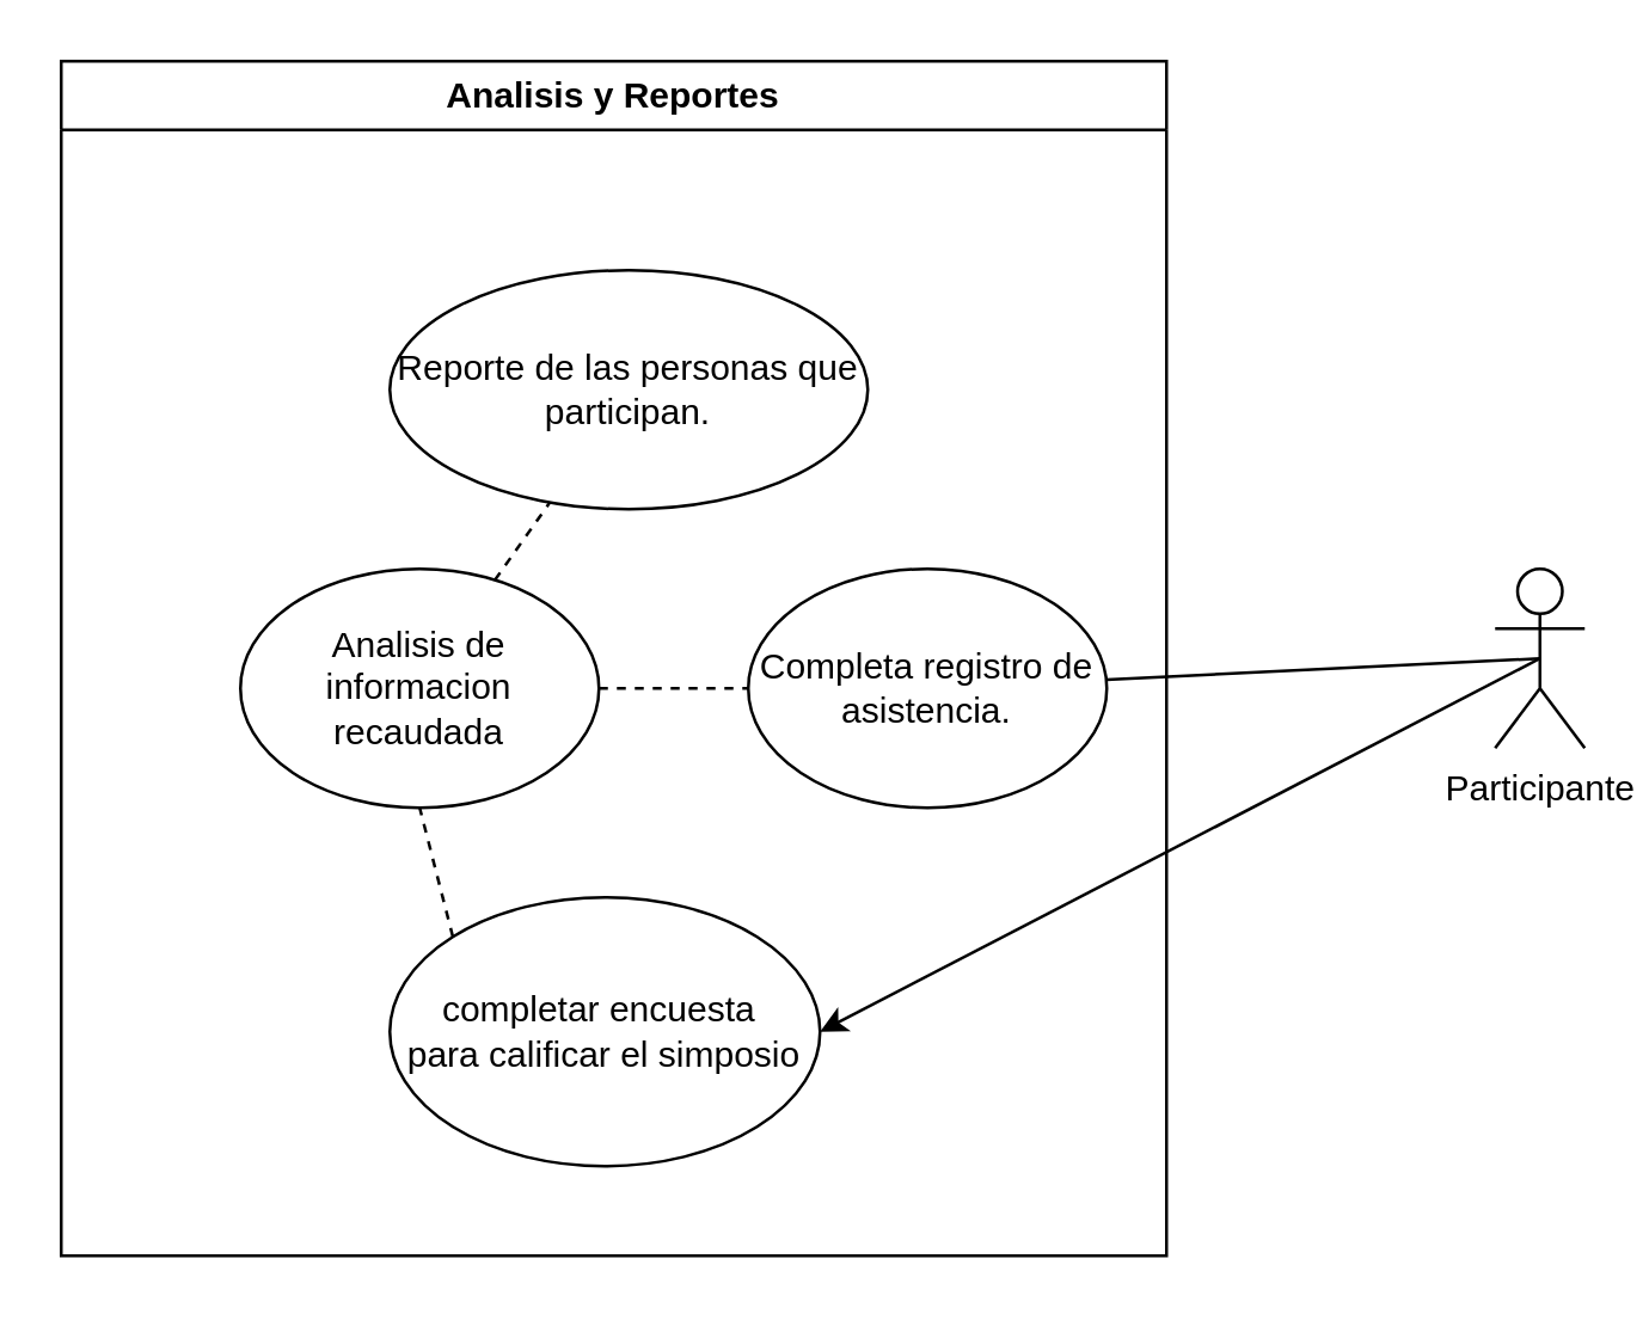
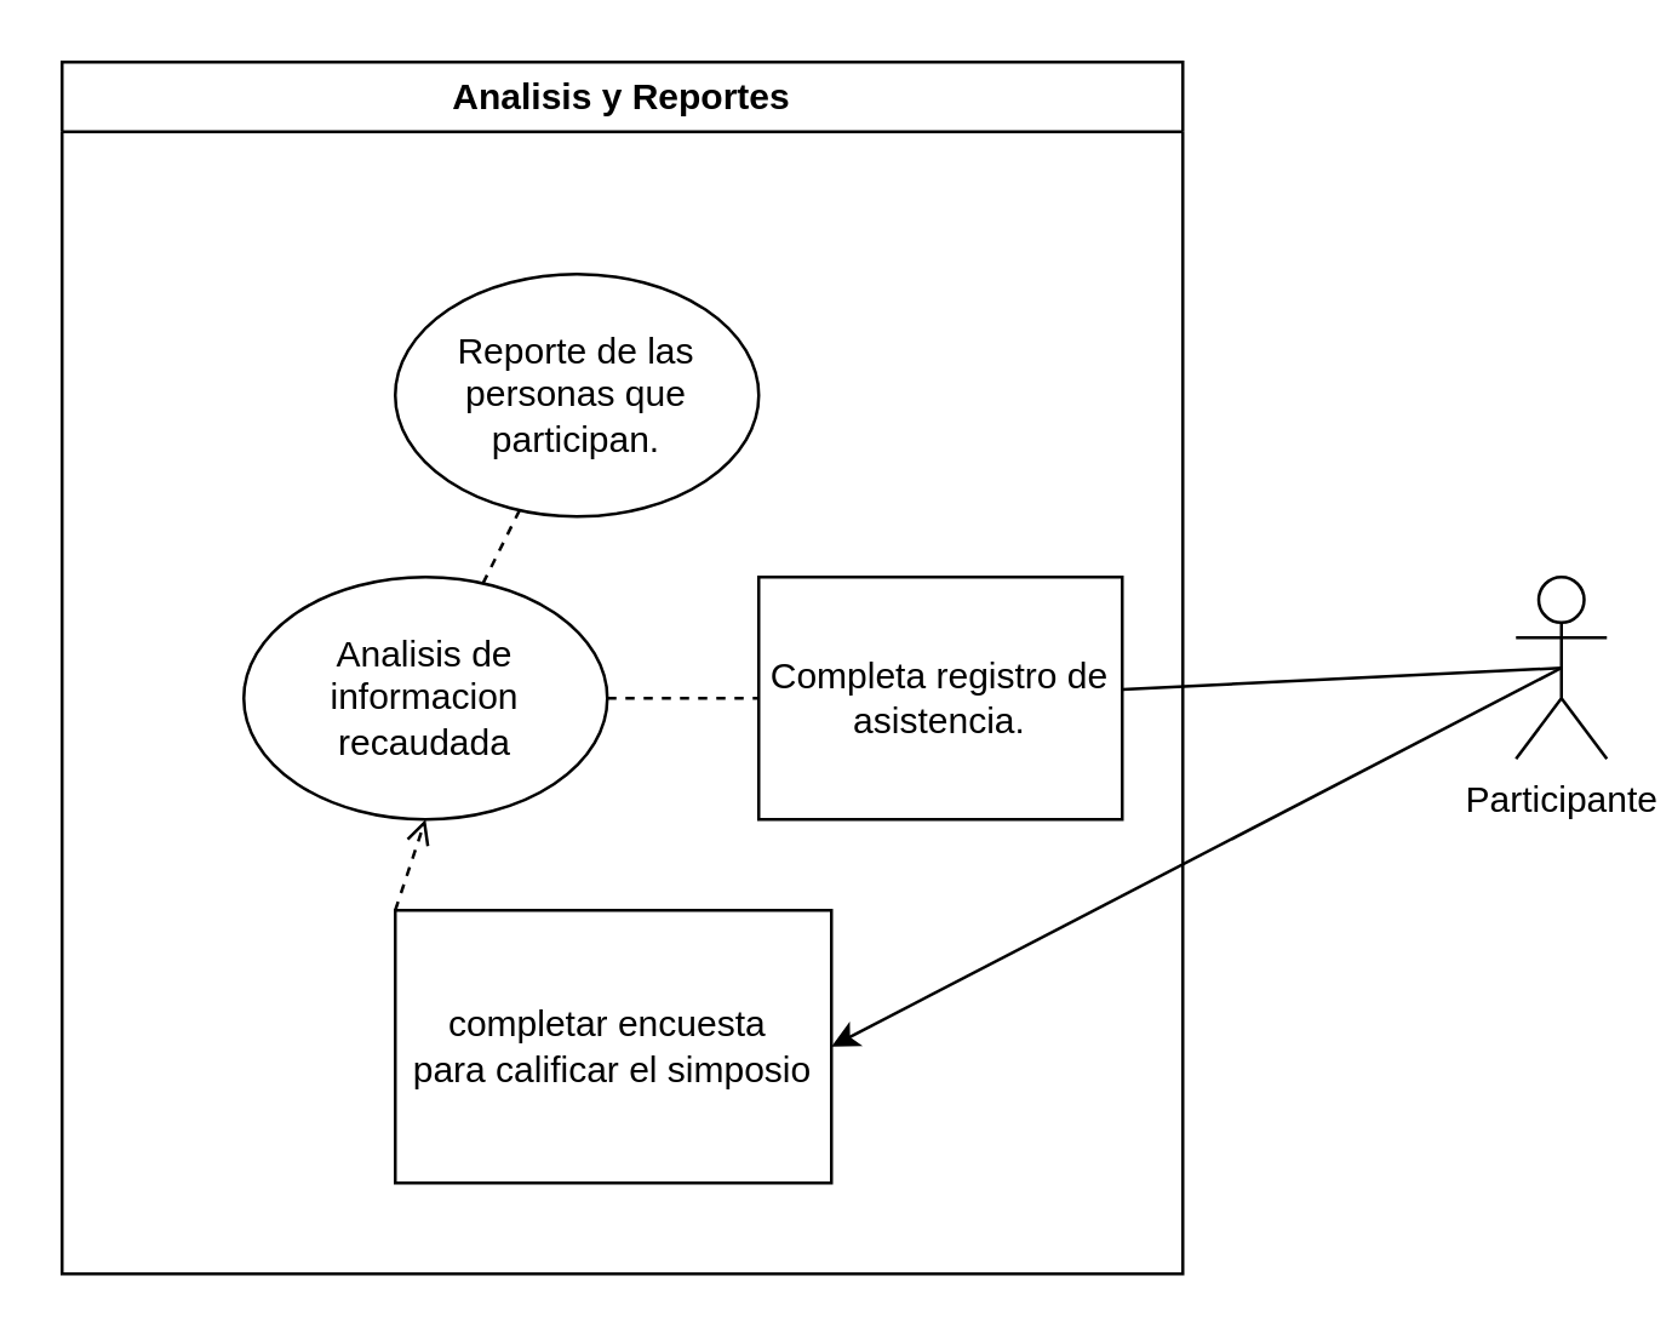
- <mxCell id="5" value="Reporte de las personas que participan." style="ellipse;whiteSpace=wrap;html=1;" vertex="1" parent="2"><mxGeometry x="110" y="70" width="160" height="80" as="geometry" /></mxCell>
+ <mxCell id="5" value="Reporte de las personas que participan." style="ellipse;whiteSpace=wrap;html=1;" vertex="1" parent="2"><mxGeometry x="110" y="70" width="120" height="80" as="geometry" /></mxCell>
- <mxCell id="8" value="Completa registro de asistencia." style="ellipse;whiteSpace=wrap;html=1;" vertex="1" parent="2"><mxGeometry x="230" y="170" width="120" height="80" as="geometry" /></mxCell>
+ <mxCell id="8" value="Completa registro de asistencia." style="whiteSpace=wrap;html=1;rounded=0;" vertex="1" parent="2"><mxGeometry x="230" y="170" width="120" height="80" as="geometry" /></mxCell>
- <mxCell id="3" style="rounded=0;orthogonalLoop=1;jettySize=auto;html=1;exitX=0;exitY=0;exitDx=0;exitDy=0;entryX=0.5;entryY=1;entryDx=0;entryDy=0;dashed=1;endArrow=none;endFill=0;" edge="1" parent="2" source="4" target="7"><mxGeometry relative="1" as="geometry" /></mxCell>
+ <mxCell id="3" style="rounded=0;orthogonalLoop=1;jettySize=auto;html=1;exitX=0;exitY=0;exitDx=0;exitDy=0;entryX=0.5;entryY=1;entryDx=0;entryDy=0;dashed=1;endArrow=open;endFill=0;" edge="1" parent="2" source="4" target="7"><mxGeometry relative="1" as="geometry" /></mxCell>
- <mxCell id="4" value="completar encuesta&amp;nbsp;&lt;div&gt;para calificar el simposio&lt;/div&gt;" style="ellipse;whiteSpace=wrap;html=1;" vertex="1" parent="2"><mxGeometry x="110" y="280" width="144" height="90" as="geometry" /></mxCell>
+ <mxCell id="4" value="completar encuesta&amp;nbsp;&lt;div&gt;para calificar el simposio&lt;/div&gt;" style="whiteSpace=wrap;html=1;rounded=0;" vertex="1" parent="2"><mxGeometry x="110" y="280" width="144" height="90" as="geometry" /></mxCell>
